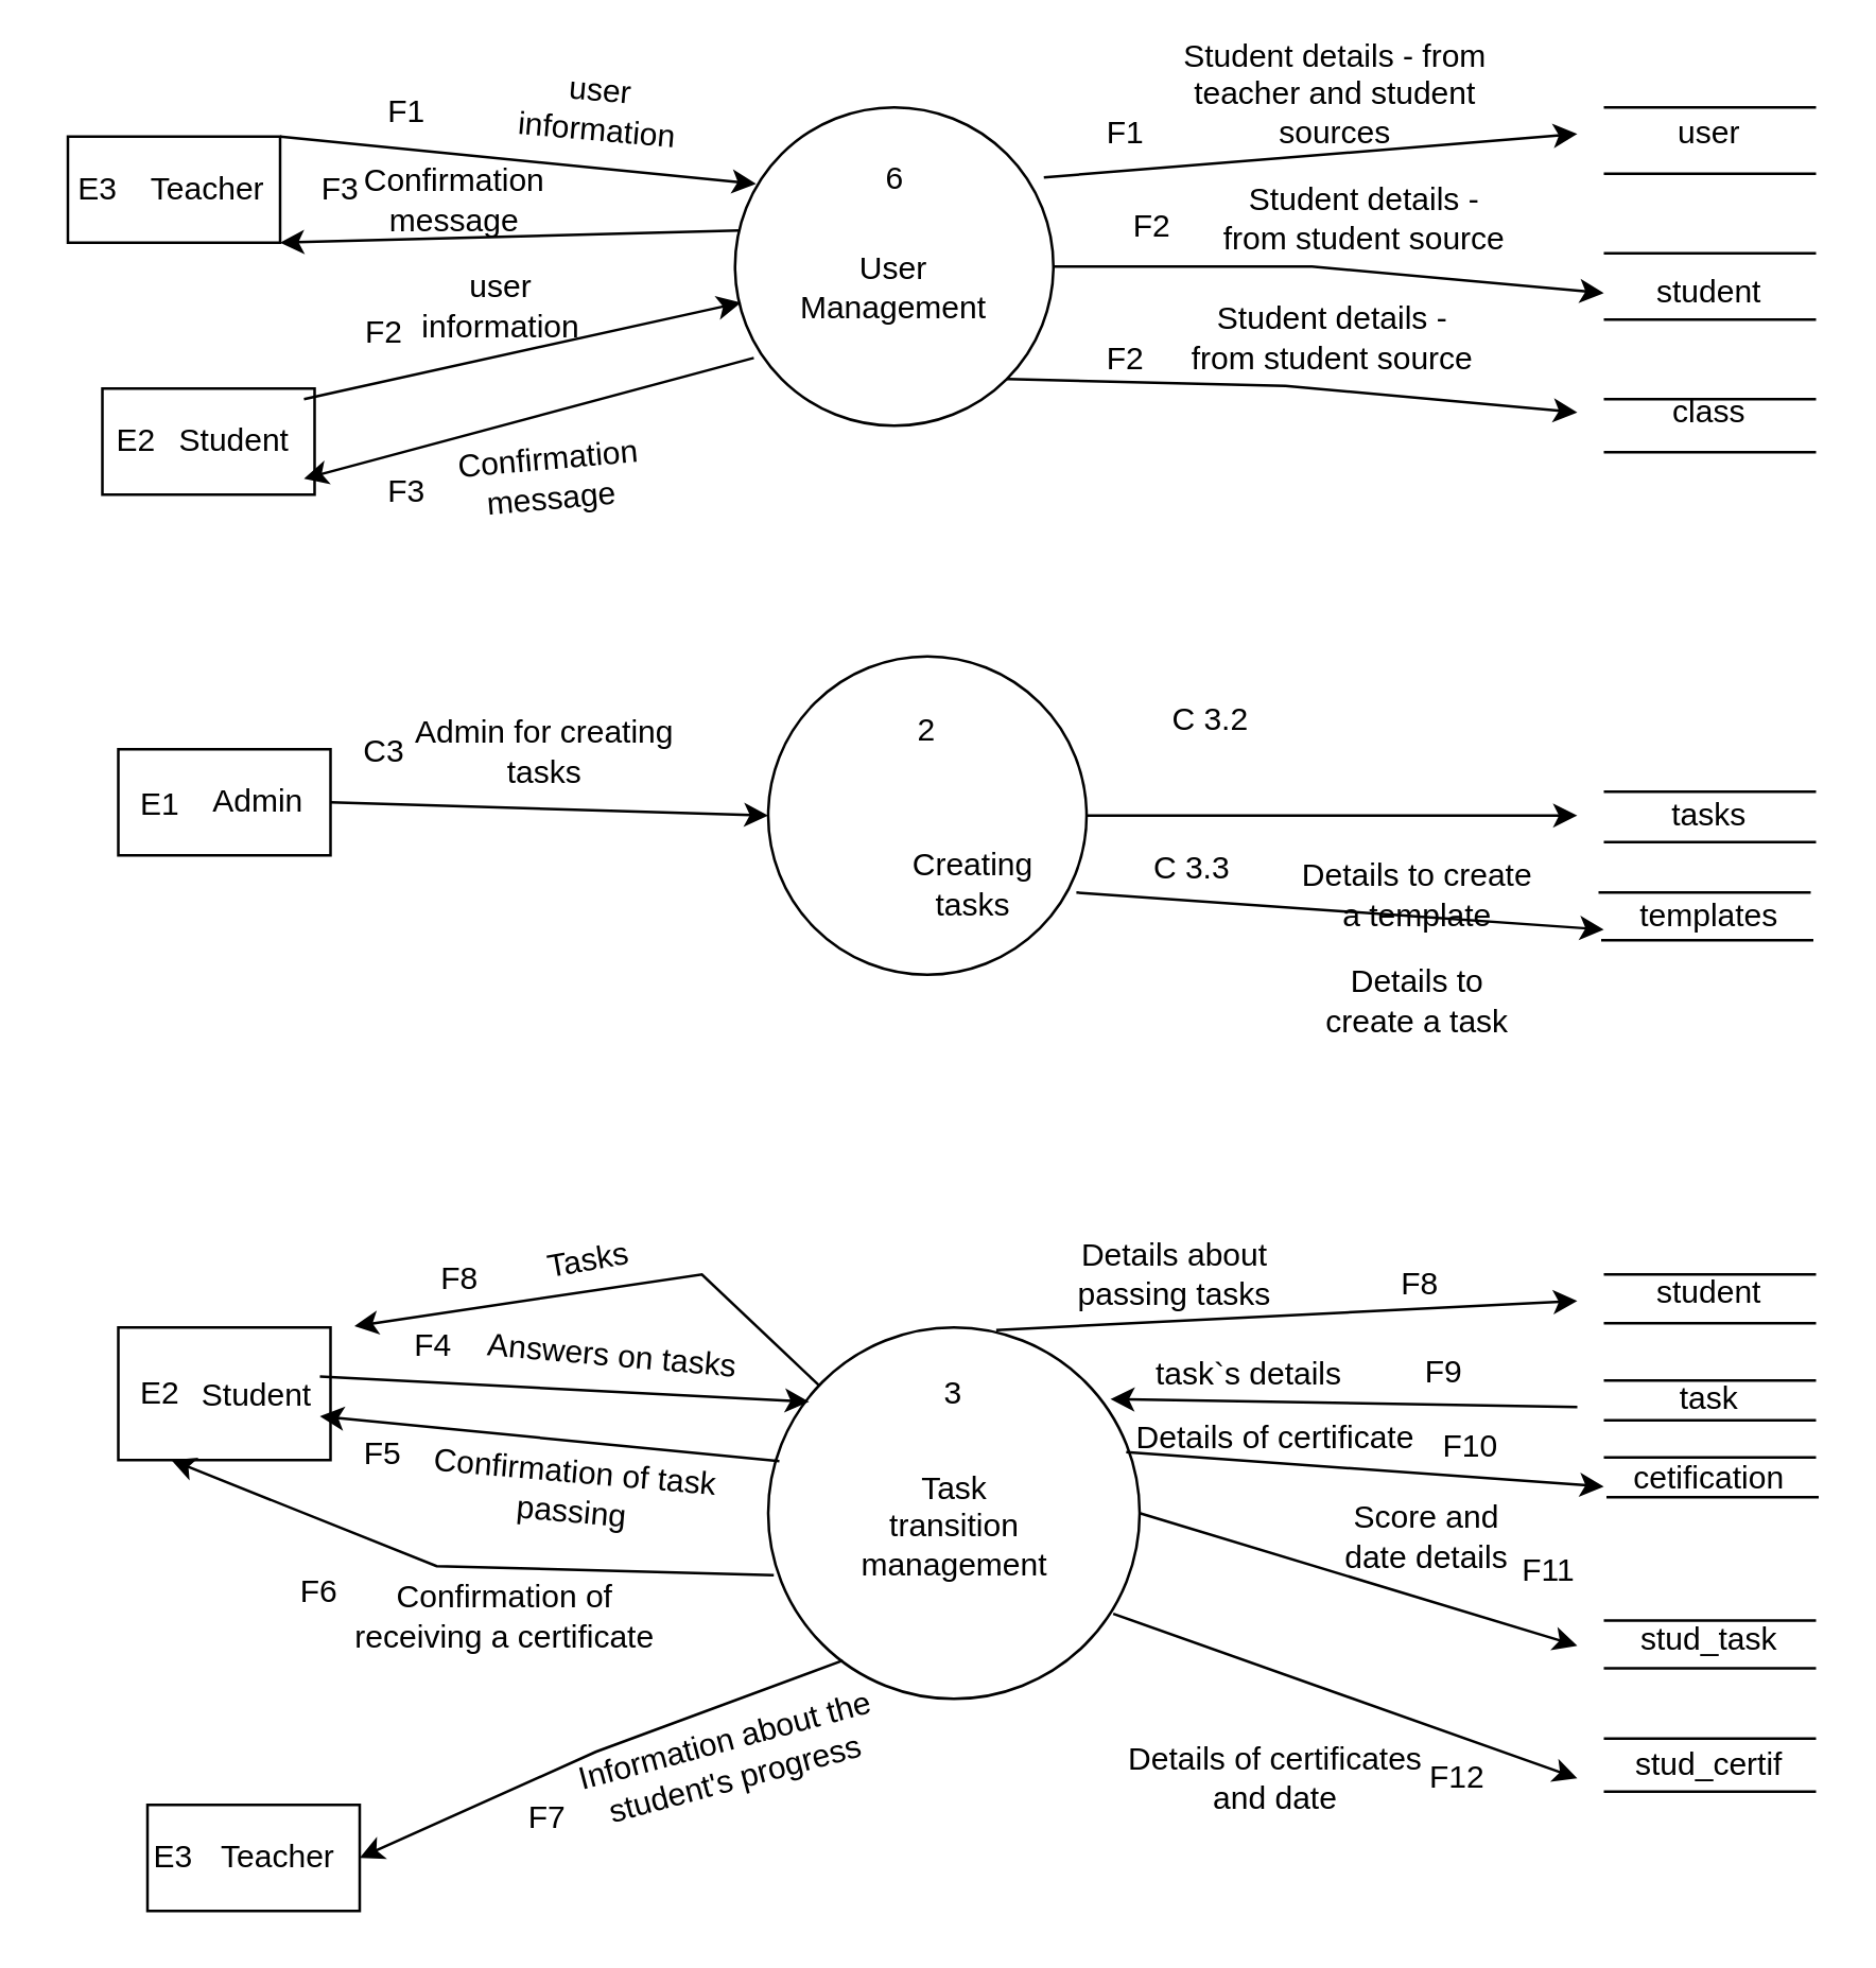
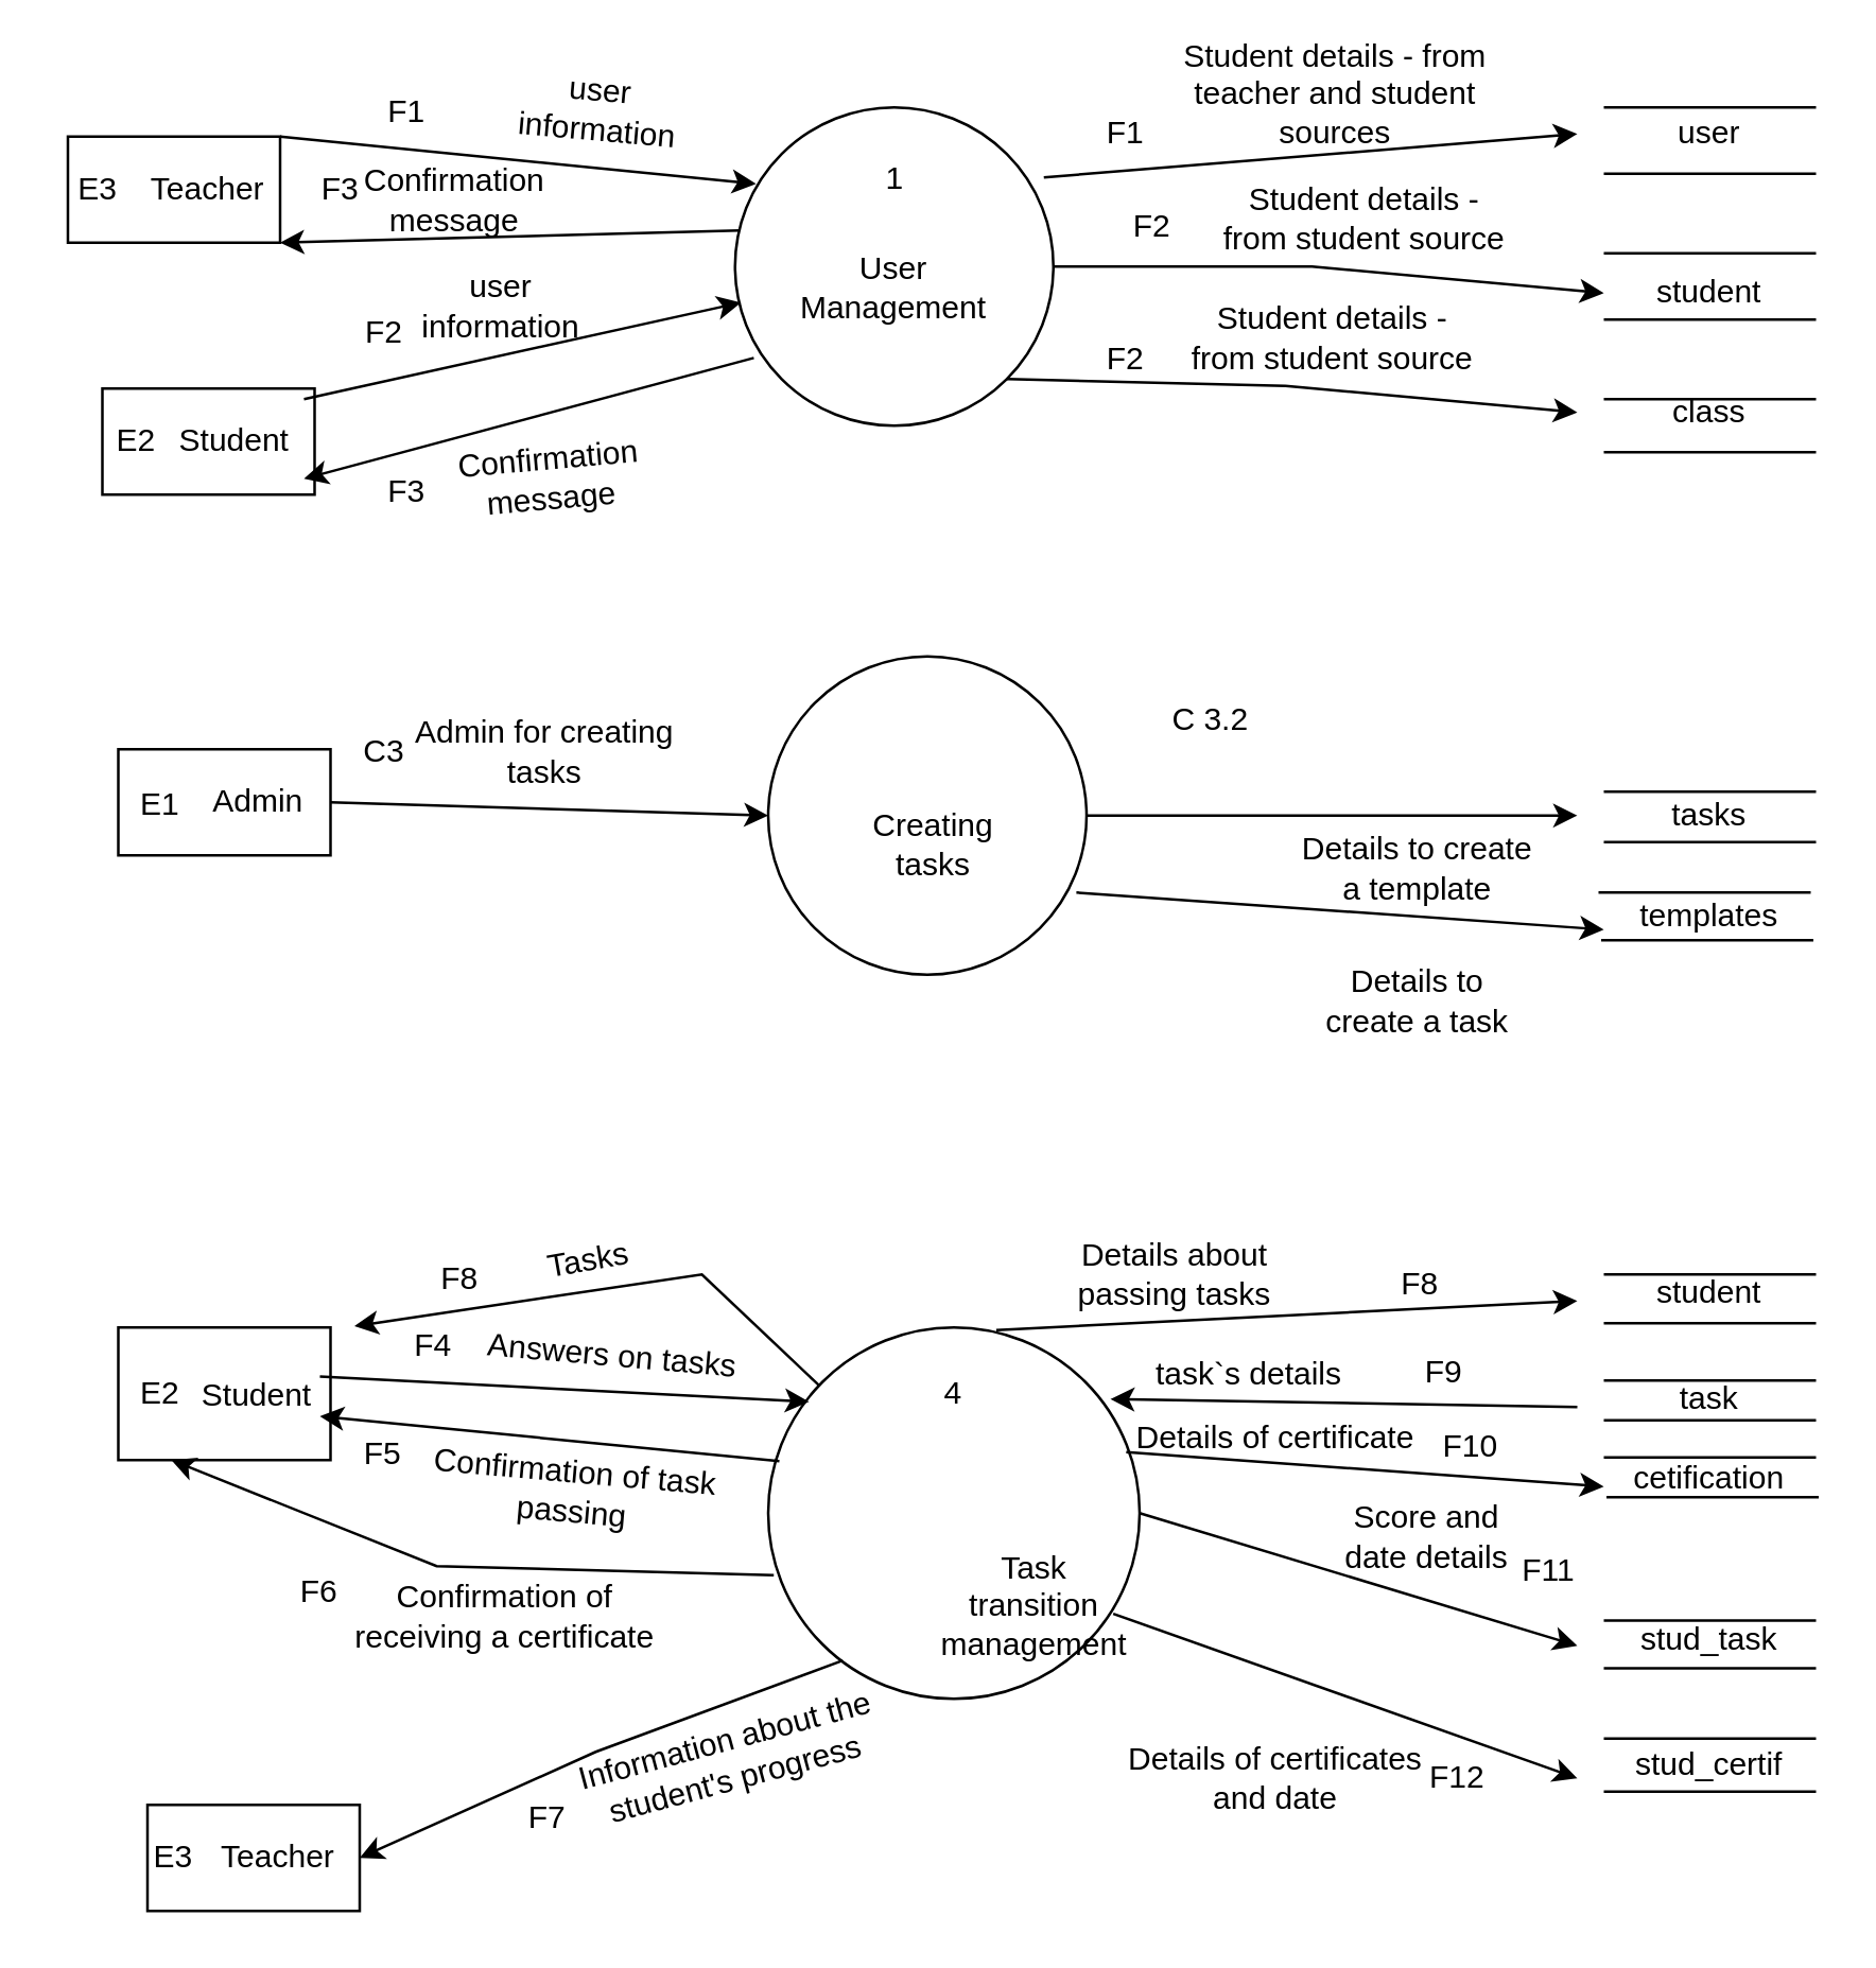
- <mxCell id="4" value="6" style="text;html=1;strokeColor=none;fillColor=none;align=center;verticalAlign=middle;whiteSpace=wrap;rounded=0;" parent="1" vertex="1"><mxGeometry x="307" y="52" width="60" height="30" as="geometry" /></mxCell>
+ <mxCell id="4" value="1" style="text;html=1;strokeColor=none;fillColor=none;align=center;verticalAlign=middle;whiteSpace=wrap;rounded=0;" parent="1" vertex="1"><mxGeometry x="307" y="52" width="60" height="30" as="geometry" /></mxCell>
- <mxCell id="42" value="2" style="text;html=1;strokeColor=none;fillColor=none;align=center;verticalAlign=middle;whiteSpace=wrap;rounded=0;" parent="1" vertex="1"><mxGeometry x="318.5" y="260" width="60" height="30" as="geometry" /></mxCell>
- <mxCell id="60" value="C 3.3" style="text;html=1;strokeColor=none;fillColor=none;align=center;verticalAlign=middle;whiteSpace=wrap;rounded=0;" parent="1" vertex="1"><mxGeometry x="429" y="312" width="40" height="30" as="geometry" /></mxCell>
- <mxCell id="43" value="Creating tasks" style="text;html=1;strokeColor=none;fillColor=none;align=center;verticalAlign=middle;whiteSpace=wrap;rounded=0;" parent="1" vertex="1"><mxGeometry x="329" y="305" width="75" height="55" as="geometry" /></mxCell>
+ <mxCell id="43" value="Creating tasks" style="text;html=1;strokeColor=none;fillColor=none;align=center;verticalAlign=middle;whiteSpace=wrap;rounded=0;" parent="1" vertex="1"><mxGeometry x="314" y="290" width="75" height="55" as="geometry" /></mxCell>
- <mxCell id="58" value="Details to create a template" style="text;html=1;strokeColor=none;fillColor=none;align=center;verticalAlign=middle;whiteSpace=wrap;rounded=0;" parent="1" vertex="1"><mxGeometry x="489" y="322" width="90" height="30" as="geometry" /></mxCell>
+ <mxCell id="58" value="Details to create a template" style="text;html=1;strokeColor=none;fillColor=none;align=center;verticalAlign=middle;whiteSpace=wrap;rounded=0;" parent="1" vertex="1"><mxGeometry x="489" y="312" width="90" height="30" as="geometry" /></mxCell>
- <mxCell id="62" value="3" style="text;html=1;strokeColor=none;fillColor=none;align=center;verticalAlign=middle;whiteSpace=wrap;rounded=0;" parent="1" vertex="1"><mxGeometry x="329" y="510" width="60" height="30" as="geometry" /></mxCell>
+ <mxCell id="62" value="4" style="text;html=1;strokeColor=none;fillColor=none;align=center;verticalAlign=middle;whiteSpace=wrap;rounded=0;" parent="1" vertex="1"><mxGeometry x="329" y="510" width="60" height="30" as="geometry" /></mxCell>
- <mxCell id="63" value="Task transition management" style="text;html=1;strokeColor=none;fillColor=none;align=center;verticalAlign=middle;whiteSpace=wrap;rounded=0;" parent="1" vertex="1"><mxGeometry x="321.5" y="547.5" width="75" height="55" as="geometry" /></mxCell>
+ <mxCell id="63" value="Task transition management" style="text;html=1;strokeColor=none;fillColor=none;align=center;verticalAlign=middle;whiteSpace=wrap;rounded=0;" parent="1" vertex="1"><mxGeometry x="351.5" y="577.5" width="75" height="55" as="geometry" /></mxCell>
